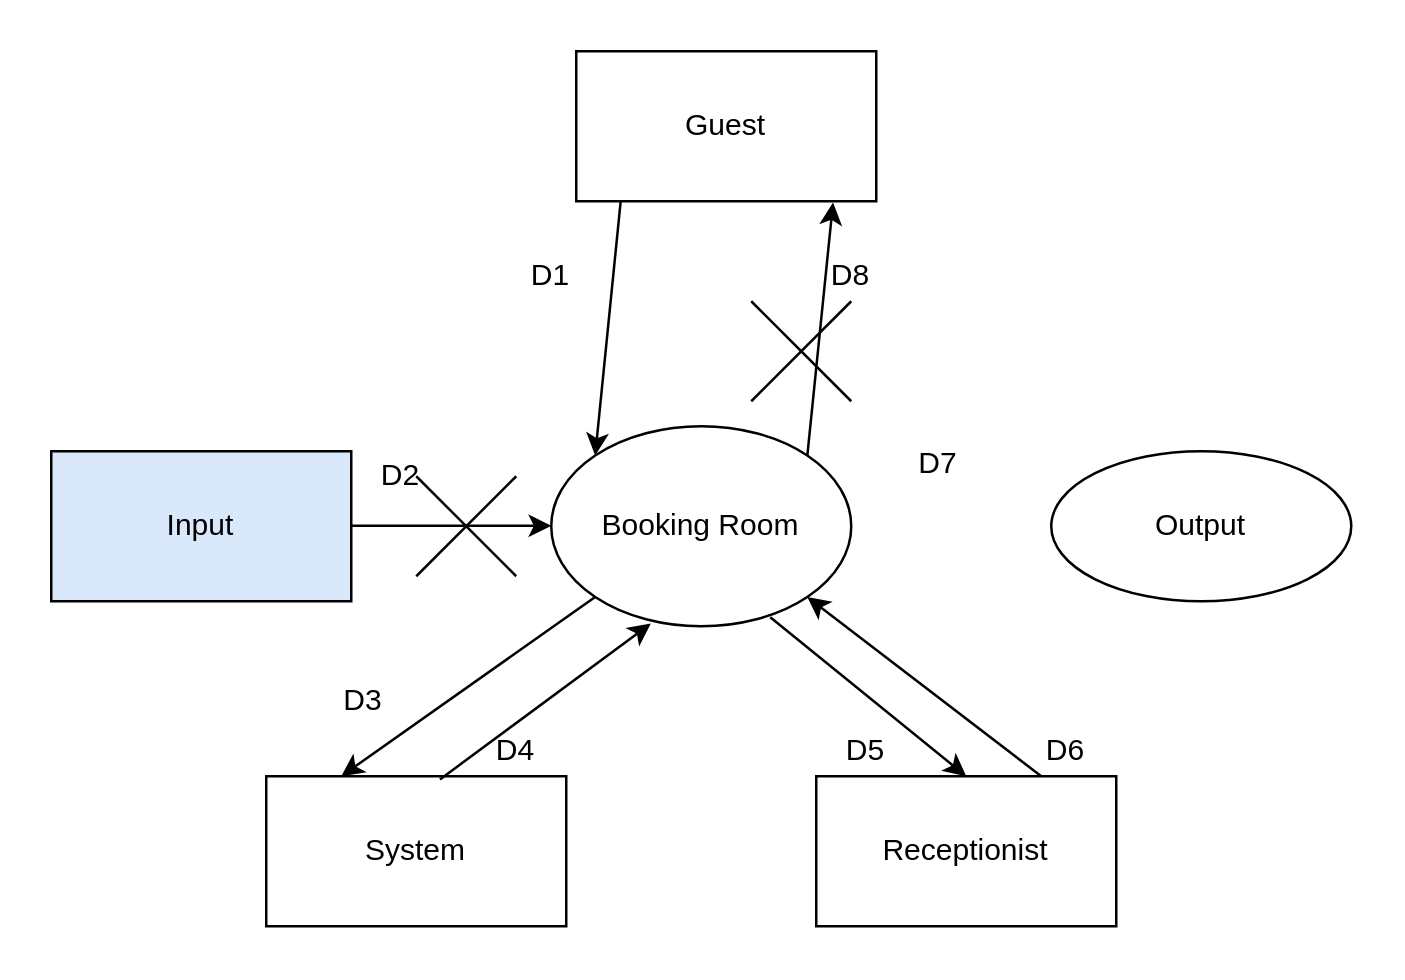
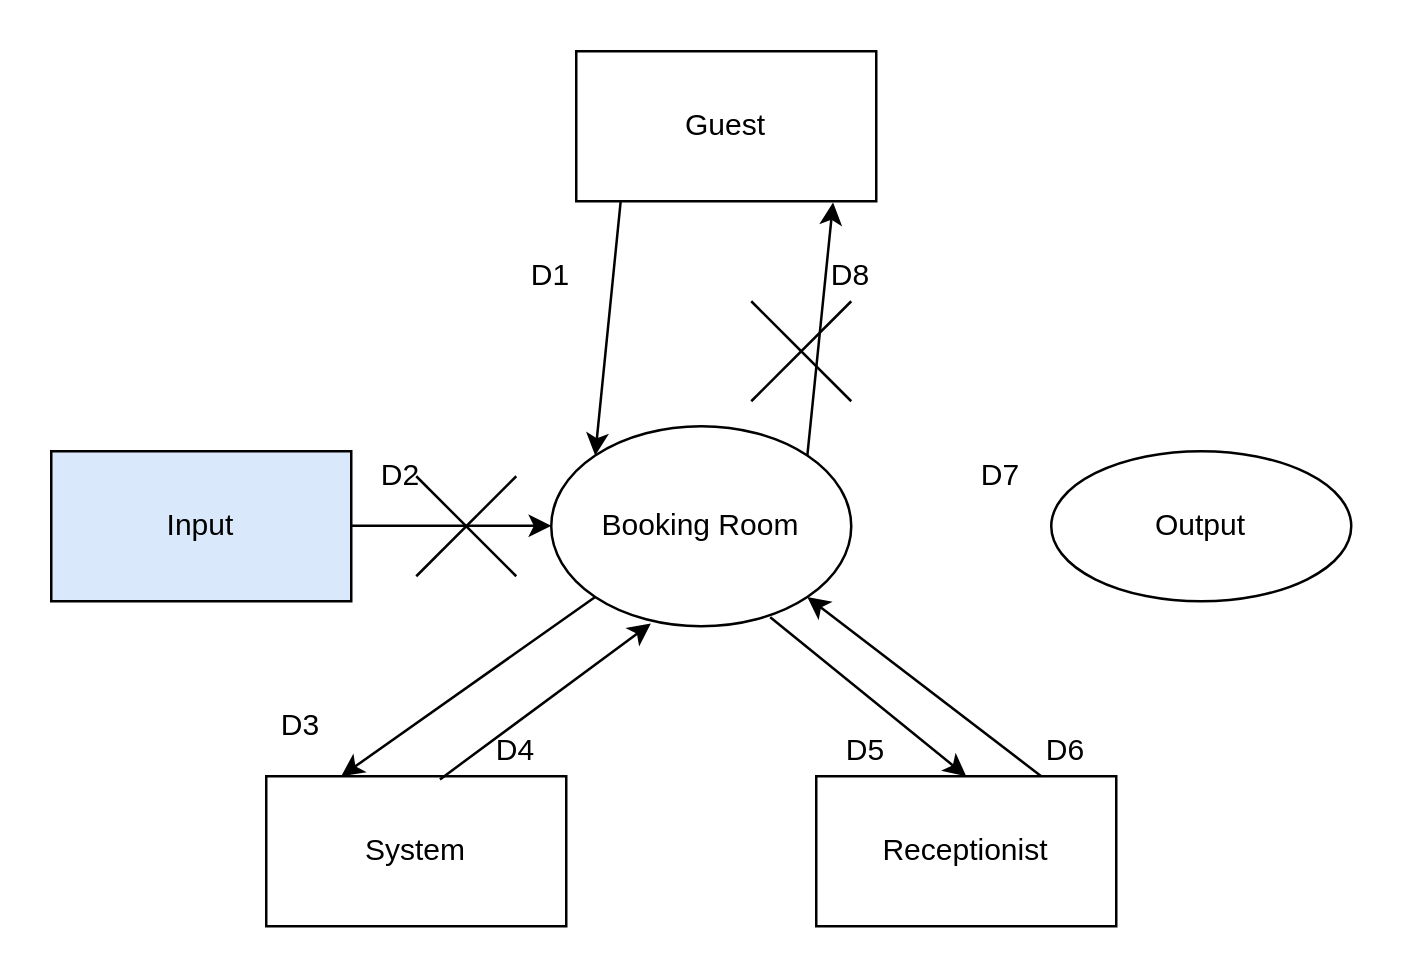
- <mxCell id="15" value="D7" style="text;html=1;strokeColor=none;fillColor=none;align=center;verticalAlign=middle;whiteSpace=wrap;rounded=0;" parent="1" vertex="1"><mxGeometry x="355" y="165" width="40" height="40" as="geometry" /></mxCell>
+ <mxCell id="15" value="D7" style="text;html=1;strokeColor=none;fillColor=none;align=center;verticalAlign=middle;whiteSpace=wrap;rounded=0;" parent="1" vertex="1"><mxGeometry x="380" y="170" width="40" height="40" as="geometry" /></mxCell>
- <mxCell id="13" value="D3" style="text;html=1;strokeColor=none;fillColor=none;align=center;verticalAlign=middle;whiteSpace=wrap;rounded=0;" parent="1" vertex="1"><mxGeometry x="125" y="260" width="40" height="40" as="geometry" /></mxCell>
+ <mxCell id="13" value="D3" style="text;html=1;strokeColor=none;fillColor=none;align=center;verticalAlign=middle;whiteSpace=wrap;rounded=0;" parent="1" vertex="1"><mxGeometry x="100" y="270" width="40" height="40" as="geometry" /></mxCell>
